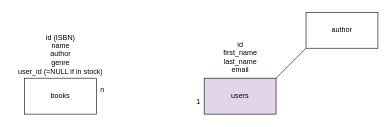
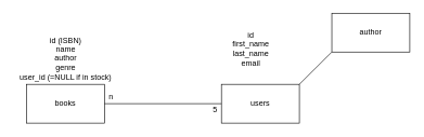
- <mxCell id="8" value="id&lt;br&gt;first_name&lt;br&gt;last_name&lt;br&gt;email" style="text;html=1;align=center;verticalAlign=middle;resizable=0;points=[];autosize=1;strokeColor=none;fillColor=none;" vertex="1" parent="1"><mxGeometry x="360" y="60" width="80" height="70" as="geometry" /></mxCell>
+ <mxCell id="8" value="id&lt;br&gt;first_name&lt;br&gt;last_name&lt;br&gt;email" style="text;html=1;align=center;verticalAlign=middle;resizable=0;points=[];autosize=1;strokeColor=none;fillColor=none;" vertex="1" parent="1"><mxGeometry x="345" y="40" width="80" height="70" as="geometry" /></mxCell>
+ <mxCell id="5" value="" style="endArrow=none;html=1;rounded=0;exitX=1;exitY=0.5;exitDx=0;exitDy=0;entryX=0;entryY=0.5;entryDx=0;entryDy=0;" edge="1" parent="1" source="2" target="3"><mxGeometry width="50" height="50" relative="1" as="geometry"><mxPoint x="200" y="210" as="sourcePoint" /><mxPoint x="250" y="160" as="targetPoint" /></mxGeometry></mxCell>
- <mxCell id="3" value="users" style="rounded=0;whiteSpace=wrap;html=1;fillColor=#e1d5e7;" vertex="1" parent="1"><mxGeometry x="340" y="130" width="120" height="60" as="geometry" /></mxCell>
+ <mxCell id="3" value="users" style="rounded=0;whiteSpace=wrap;html=1;" vertex="1" parent="1"><mxGeometry x="340" y="130" width="120" height="60" as="geometry" /></mxCell>
- <mxCell id="7" value="1" style="text;html=1;align=center;verticalAlign=middle;resizable=0;points=[];autosize=1;strokeColor=none;fillColor=none;" vertex="1" parent="1"><mxGeometry x="315" y="155" width="30" height="30" as="geometry" /></mxCell>
+ <mxCell id="7" value="5" style="text;html=1;align=center;verticalAlign=middle;resizable=0;points=[];autosize=1;strokeColor=none;fillColor=none;" vertex="1" parent="1"><mxGeometry x="315" y="155" width="30" height="30" as="geometry" /></mxCell>
